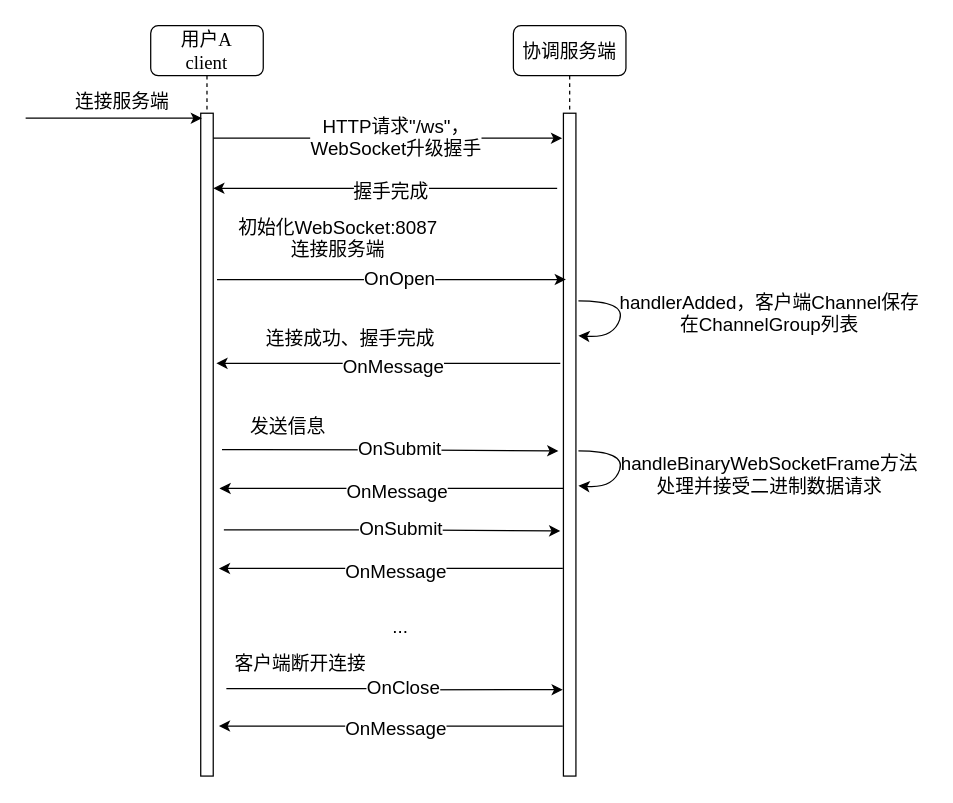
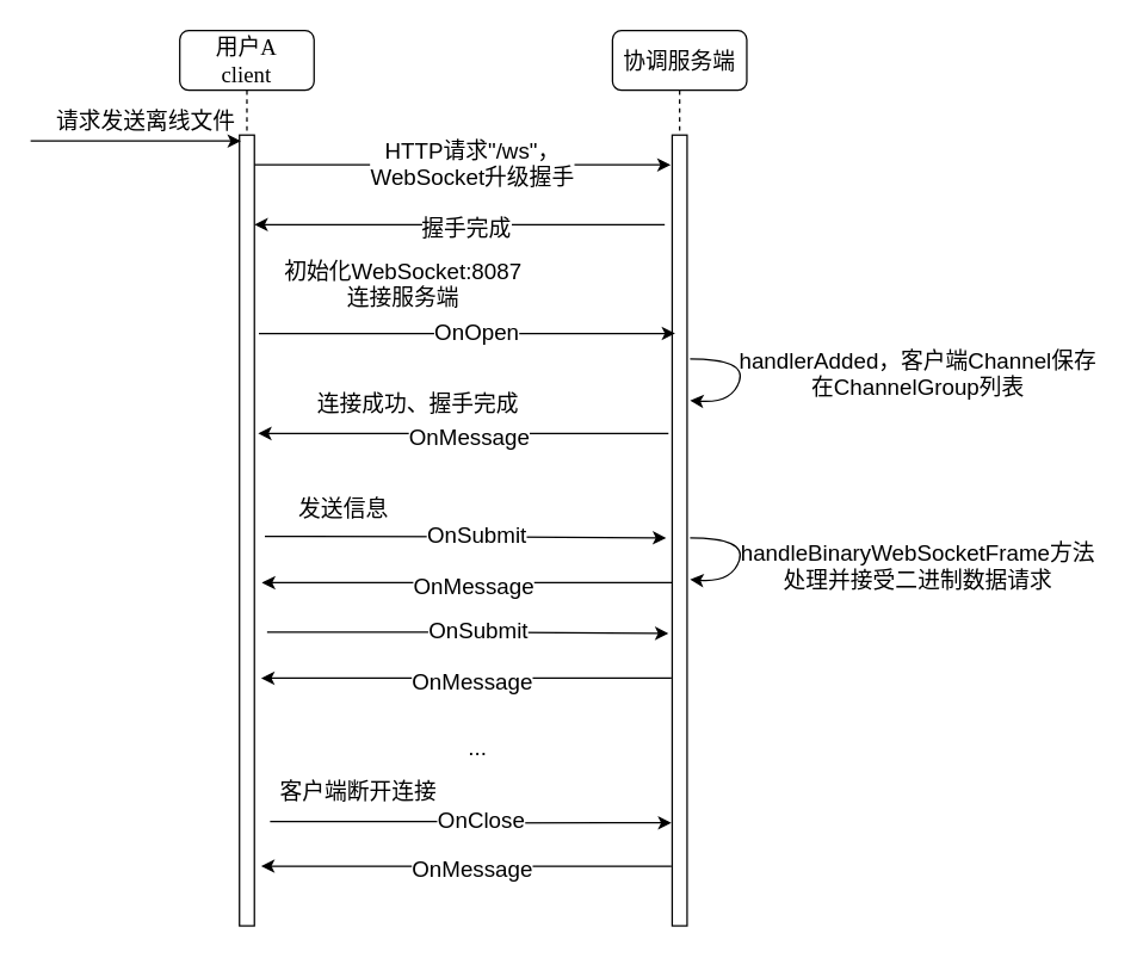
- <mxCell id="8" value="连接服务端" style="text;html=1;strokeColor=none;fillColor=none;align=center;verticalAlign=middle;whiteSpace=wrap;rounded=0;fontSize=15;" parent="1" vertex="1"><mxGeometry x="30" y="70" width="135" height="20" as="geometry" /></mxCell>
+ <mxCell id="8" value="请求发送离线文件" style="text;html=1;strokeColor=none;fillColor=none;align=center;verticalAlign=middle;whiteSpace=wrap;rounded=0;fontSize=15;" parent="1" vertex="1"><mxGeometry x="30" y="70" width="135" height="20" as="geometry" /></mxCell>
